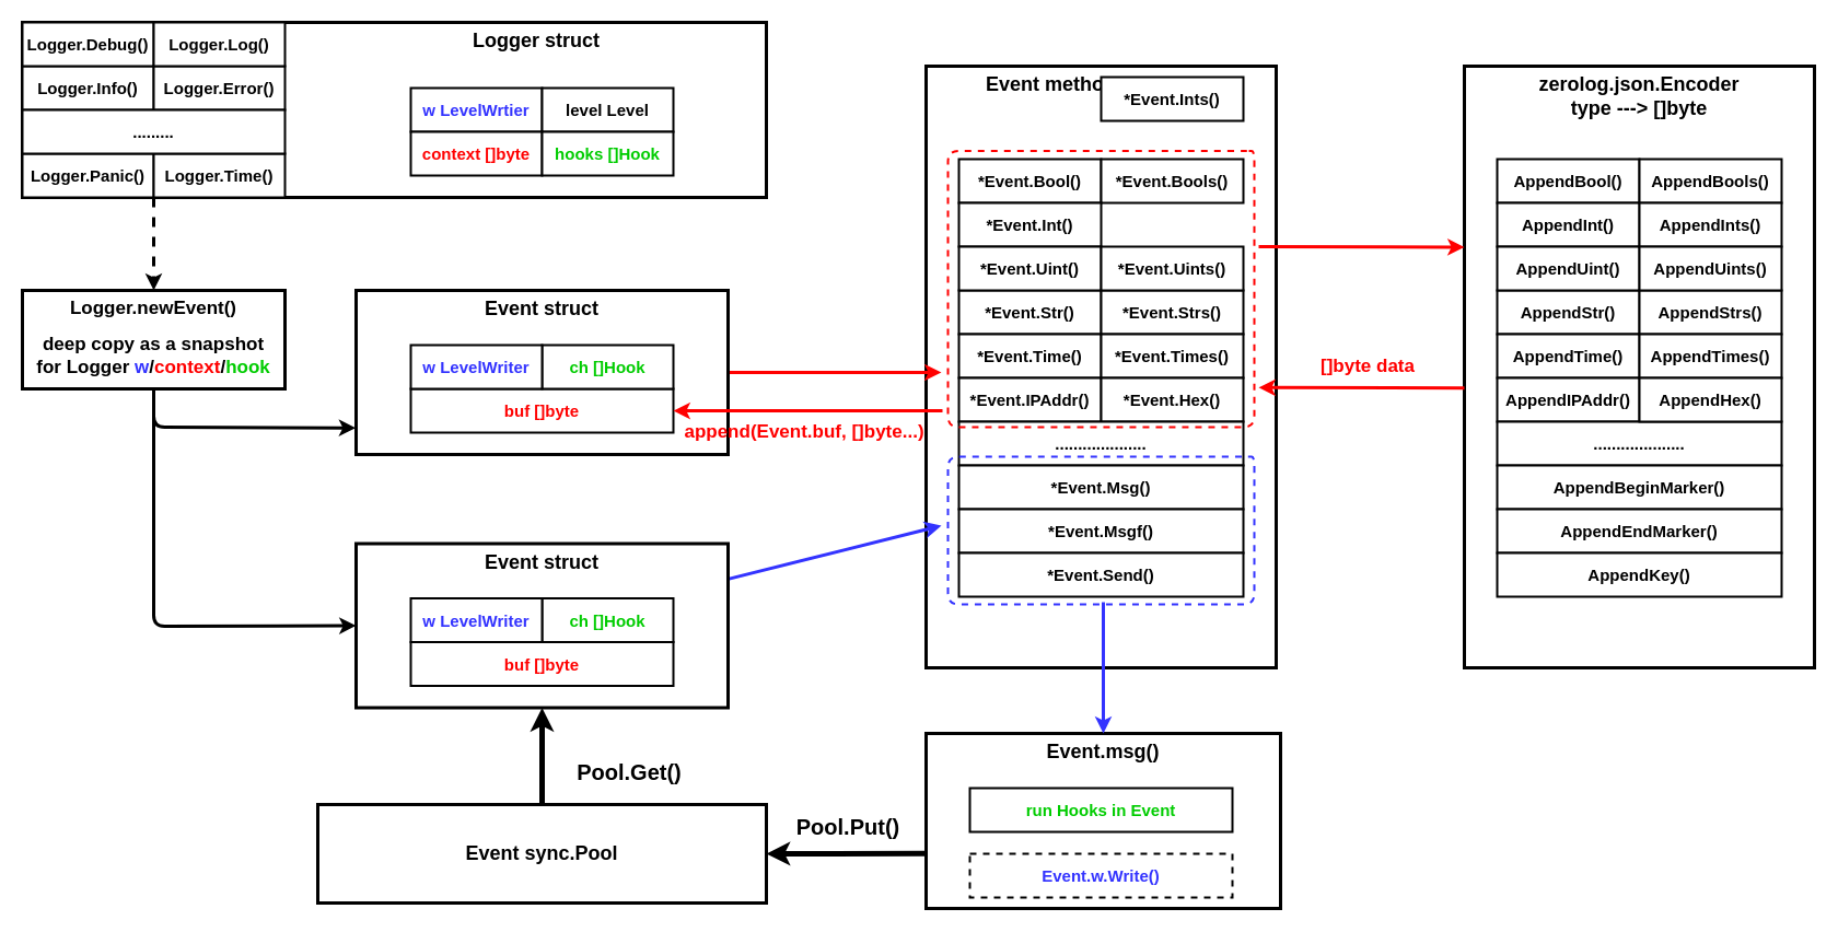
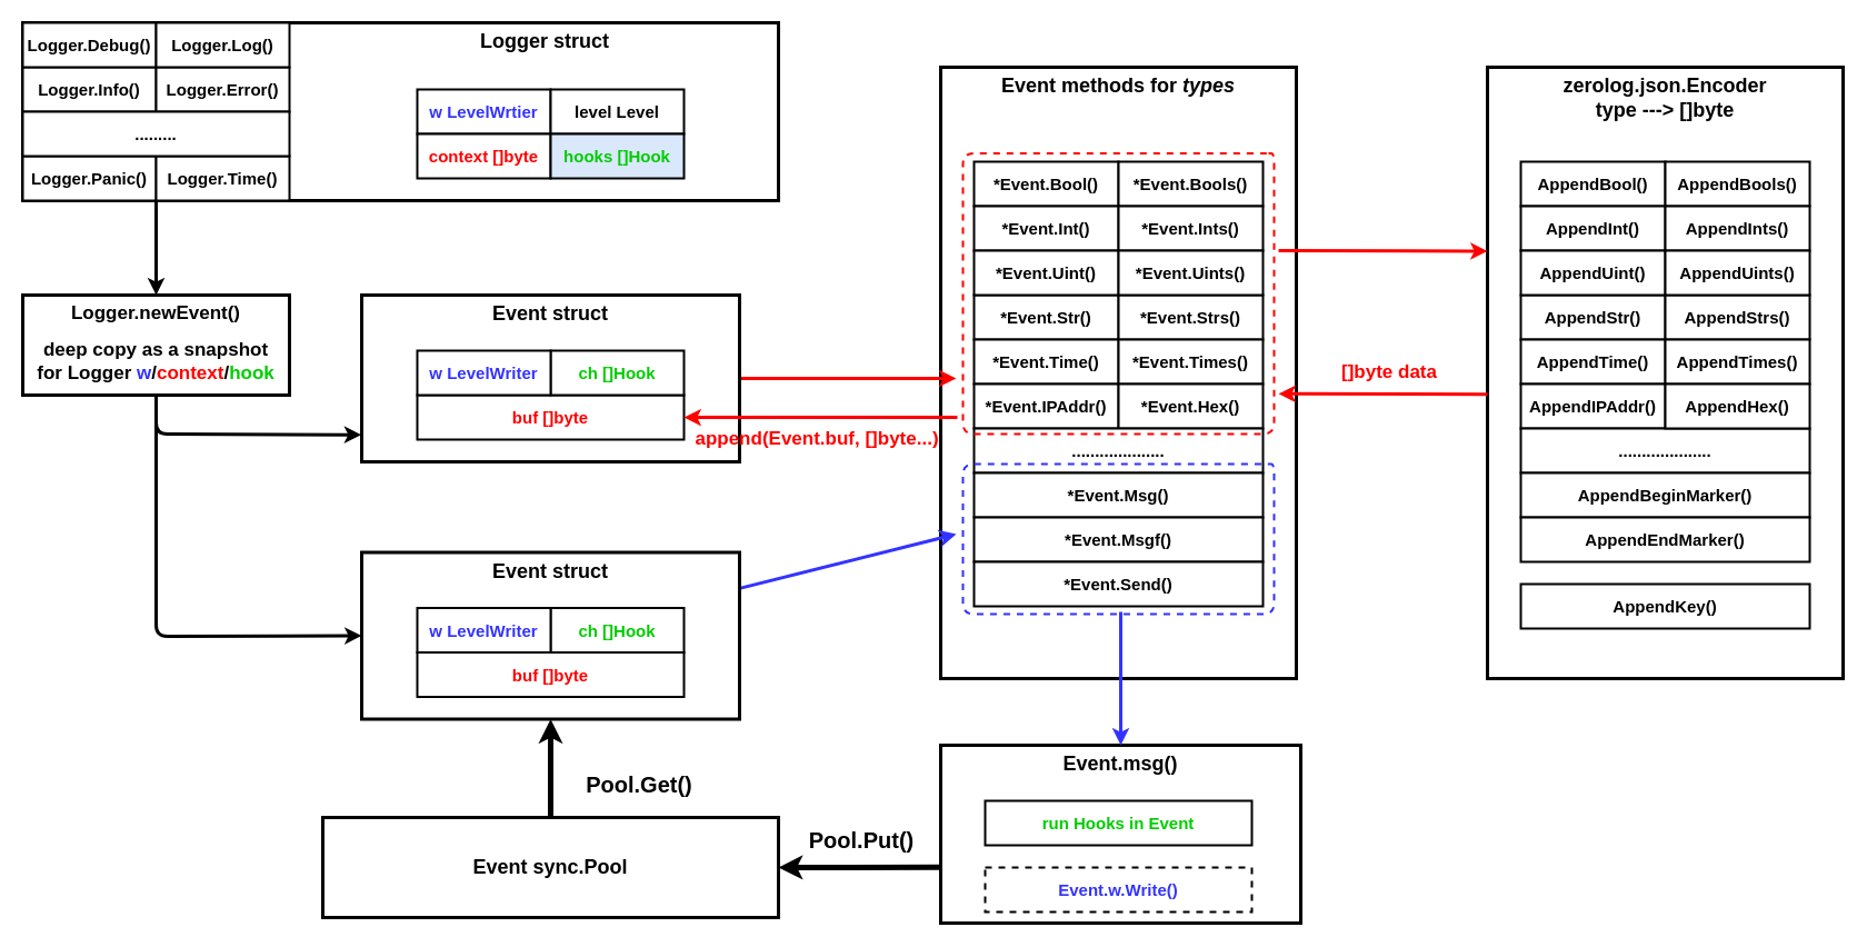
- <mxCell id="34" value="&lt;span&gt;*Event.Ints()&lt;/span&gt;" style="rounded=0;whiteSpace=wrap;html=1;fontSize=15;strokeWidth=2;fontStyle=1" parent="1" vertex="1"><mxGeometry x="1006" y="70" width="130" height="40" as="geometry" /></mxCell>
+ <mxCell id="34" value="&lt;span&gt;*Event.Ints()&lt;/span&gt;" style="rounded=0;whiteSpace=wrap;html=1;fontSize=15;strokeWidth=2;fontStyle=1" parent="1" vertex="1"><mxGeometry x="1006" y="185" width="130" height="40" as="geometry" /></mxCell>
- <mxCell id="19" value="&lt;span&gt;hooks []Hook&lt;/span&gt;" style="rounded=0;whiteSpace=wrap;html=1;fontSize=15;strokeWidth=2;fontStyle=1;fontColor=#00CC00;" parent="1" vertex="1"><mxGeometry x="495" y="120" width="120" height="40" as="geometry" /></mxCell>
+ <mxCell id="19" value="&lt;span&gt;hooks []Hook&lt;/span&gt;" style="rounded=0;whiteSpace=wrap;html=1;fontSize=15;strokeWidth=2;fontStyle=1;fontColor=#00CC00;fillColor=#dae8fc;" parent="1" vertex="1"><mxGeometry x="495" y="120" width="120" height="40" as="geometry" /></mxCell>
- <mxCell id="13" style="edgeStyle=none;html=1;entryX=0.5;entryY=0;entryDx=0;entryDy=0;fontSize=17;fontColor=#00CC00;strokeColor=#000000;strokeWidth=3;exitX=0;exitY=1;exitDx=0;exitDy=0;dashed=1;" edge="1" parent="1" source="14" target="5"><mxGeometry relative="1" as="geometry" /></mxCell>
+ <mxCell id="13" style="edgeStyle=none;html=1;entryX=0.5;entryY=0;entryDx=0;entryDy=0;fontSize=17;fontColor=#00CC00;strokeColor=#000000;strokeWidth=3;exitX=0;exitY=1;exitDx=0;exitDy=0;" edge="1" parent="1" source="14" target="5"><mxGeometry relative="1" as="geometry" /></mxCell>
- <mxCell id="60" value="&lt;span&gt;AppendKey()&lt;/span&gt;" style="rounded=0;whiteSpace=wrap;html=1;fontSize=15;strokeWidth=2;fontStyle=1" parent="1" vertex="1"><mxGeometry x="1368" y="505" width="260" height="40" as="geometry" /></mxCell>
+ <mxCell id="60" value="&lt;span&gt;AppendKey()&lt;/span&gt;" style="rounded=0;whiteSpace=wrap;html=1;fontSize=15;strokeWidth=2;fontStyle=1" parent="1" vertex="1"><mxGeometry x="1368" y="525" width="260" height="40" as="geometry" /></mxCell>
